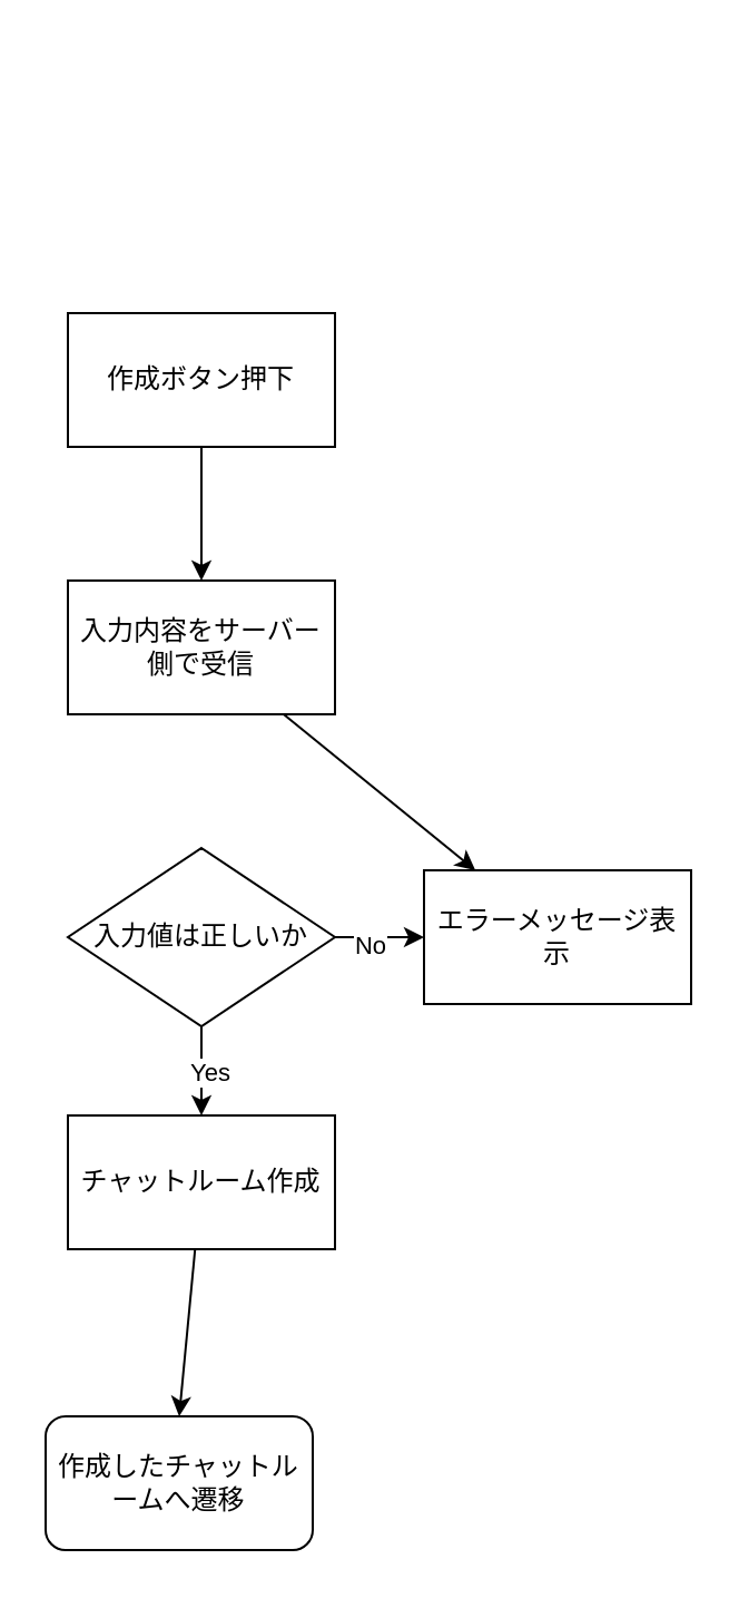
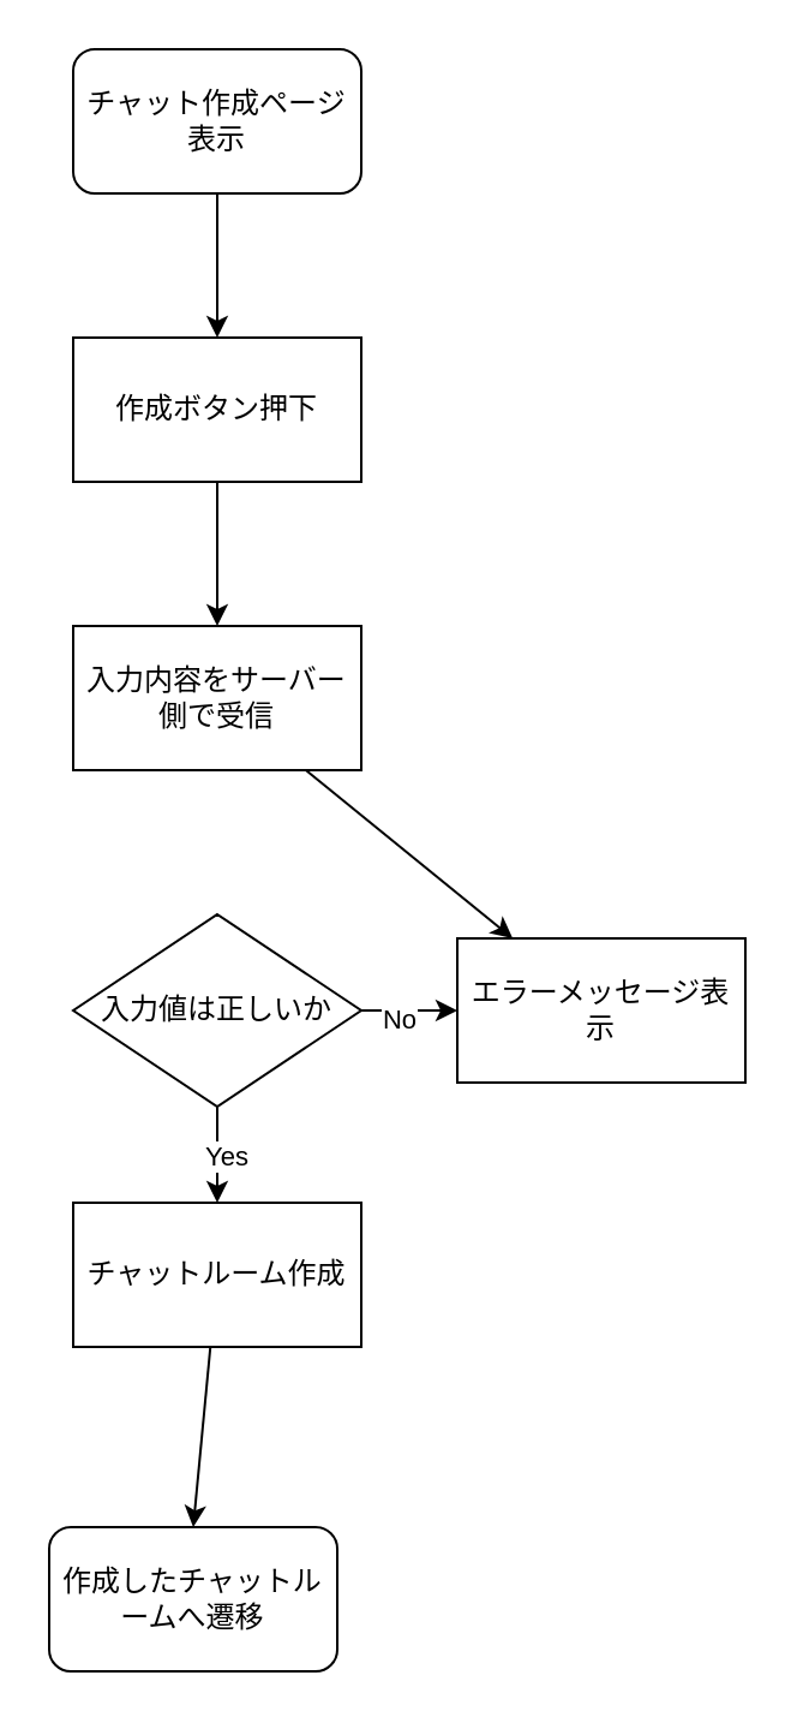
+ <mxCell id="3" value="チャット作成ページ表示" style="rounded=1;whiteSpace=wrap;html=1;" vertex="1" parent="1"><mxGeometry x="30" y="20" width="120" height="60" as="geometry" /></mxCell>
+ <mxCell id="2" style="edgeStyle=none;html=1;entryX=0.5;entryY=0;entryDx=0;entryDy=0;" edge="1" parent="1" source="3" target="5"><mxGeometry relative="1" as="geometry" /></mxCell>
